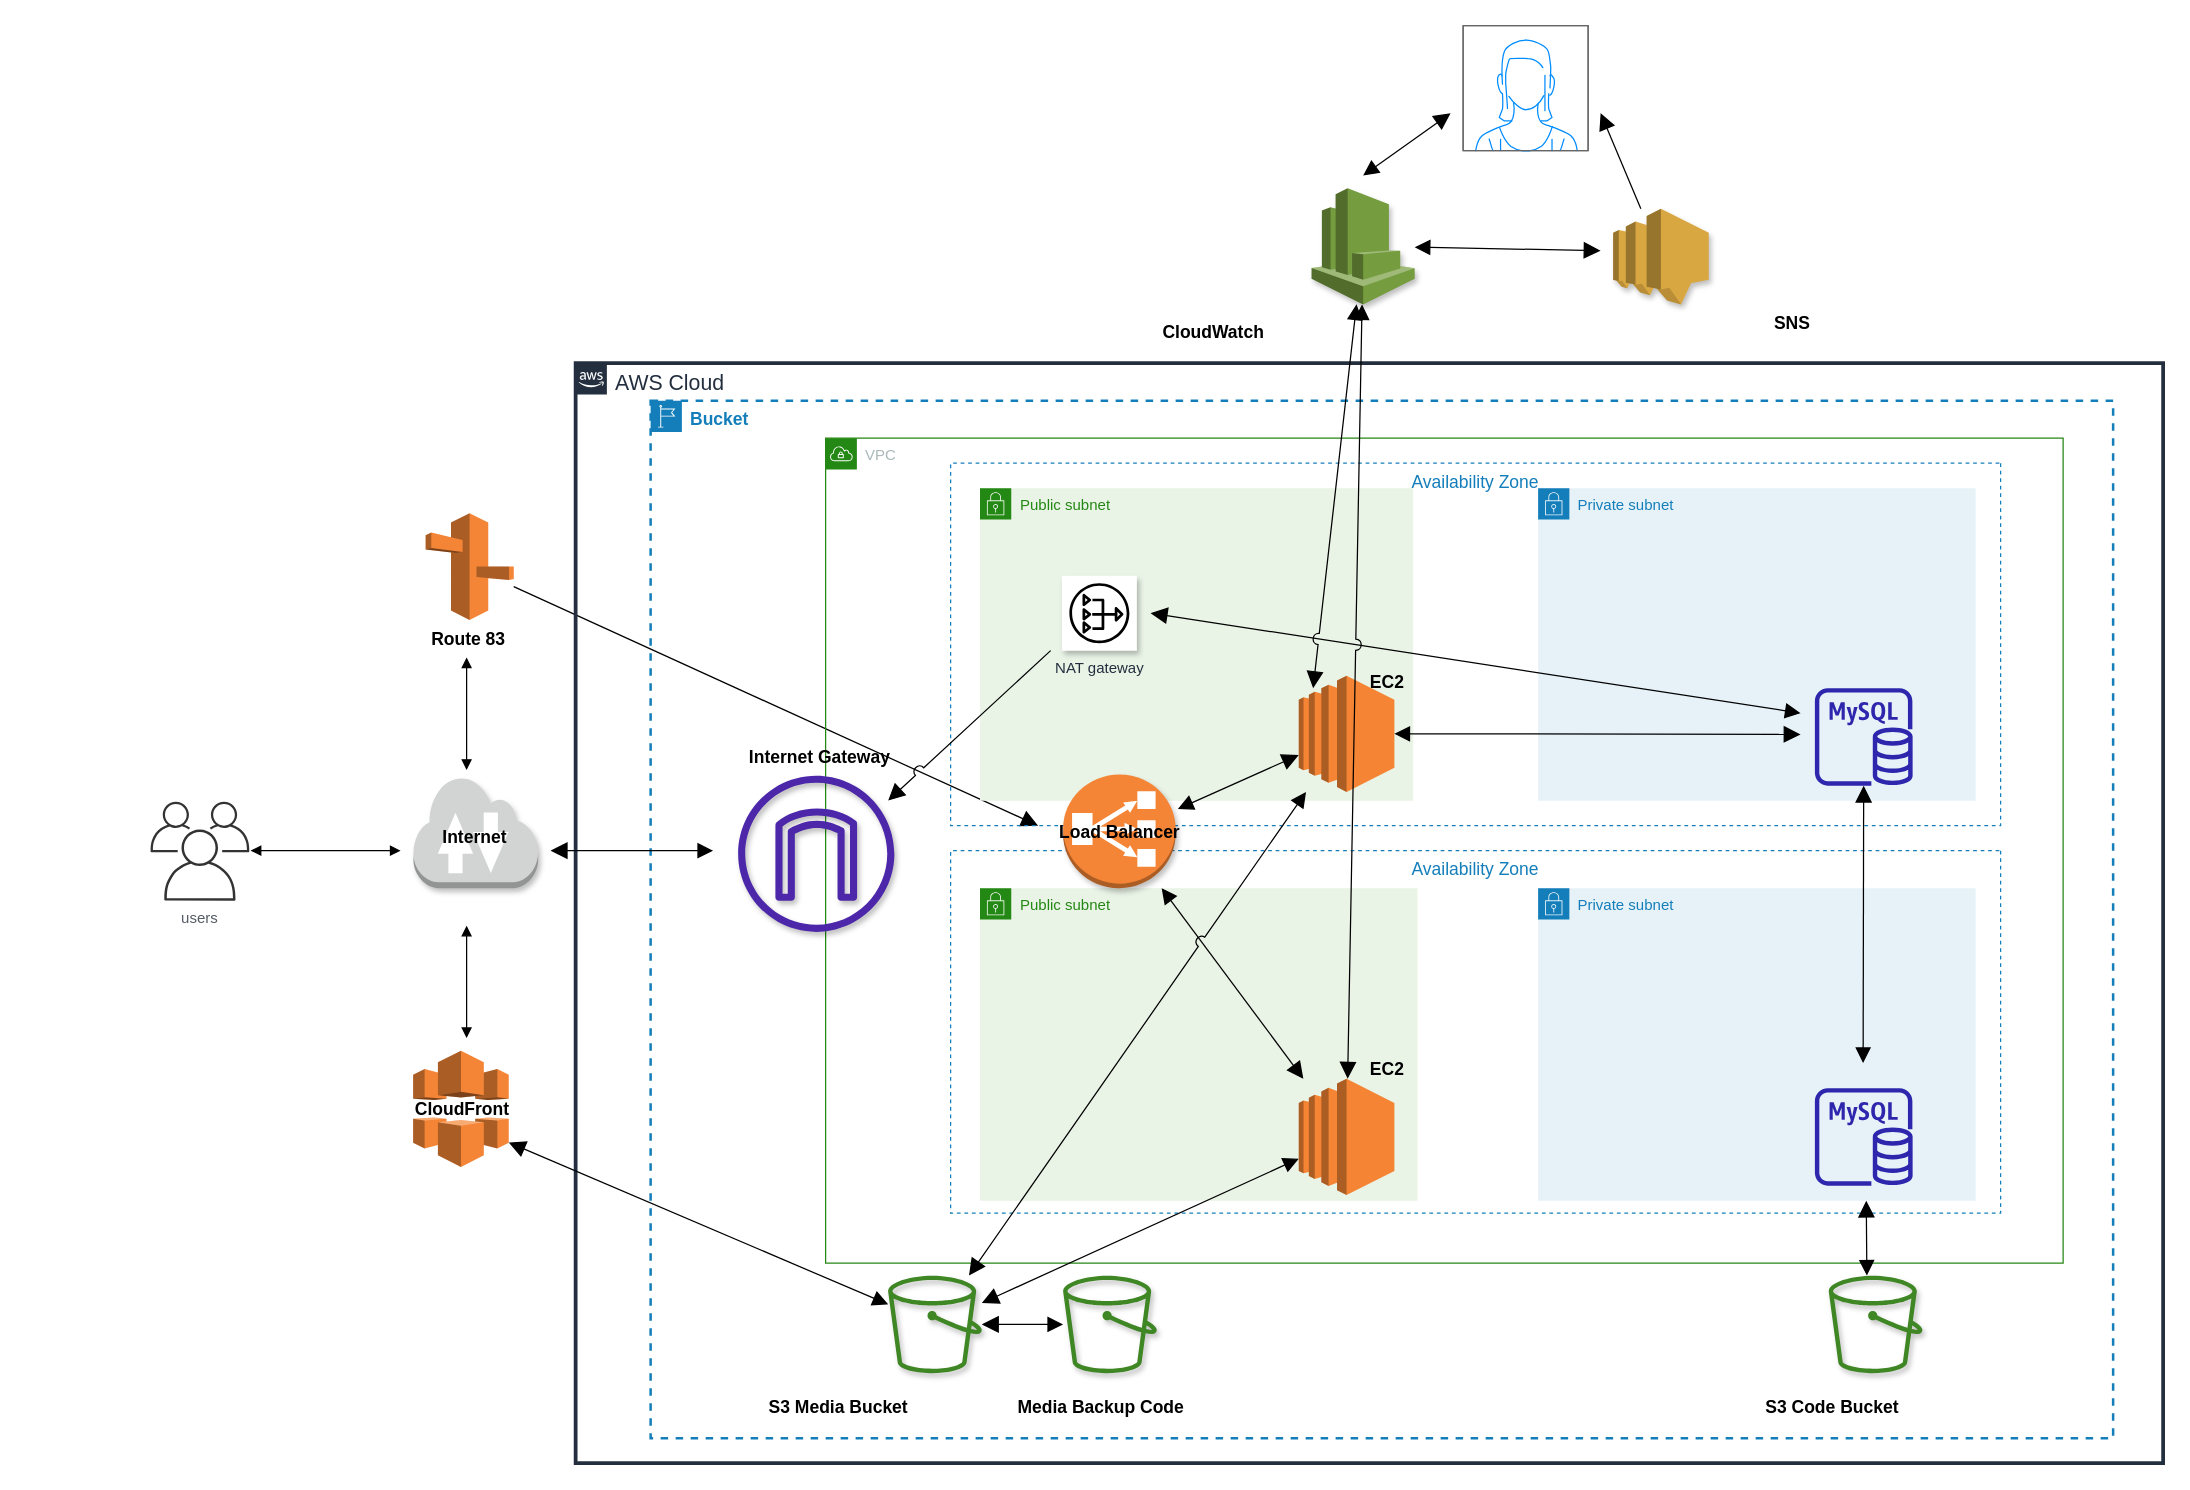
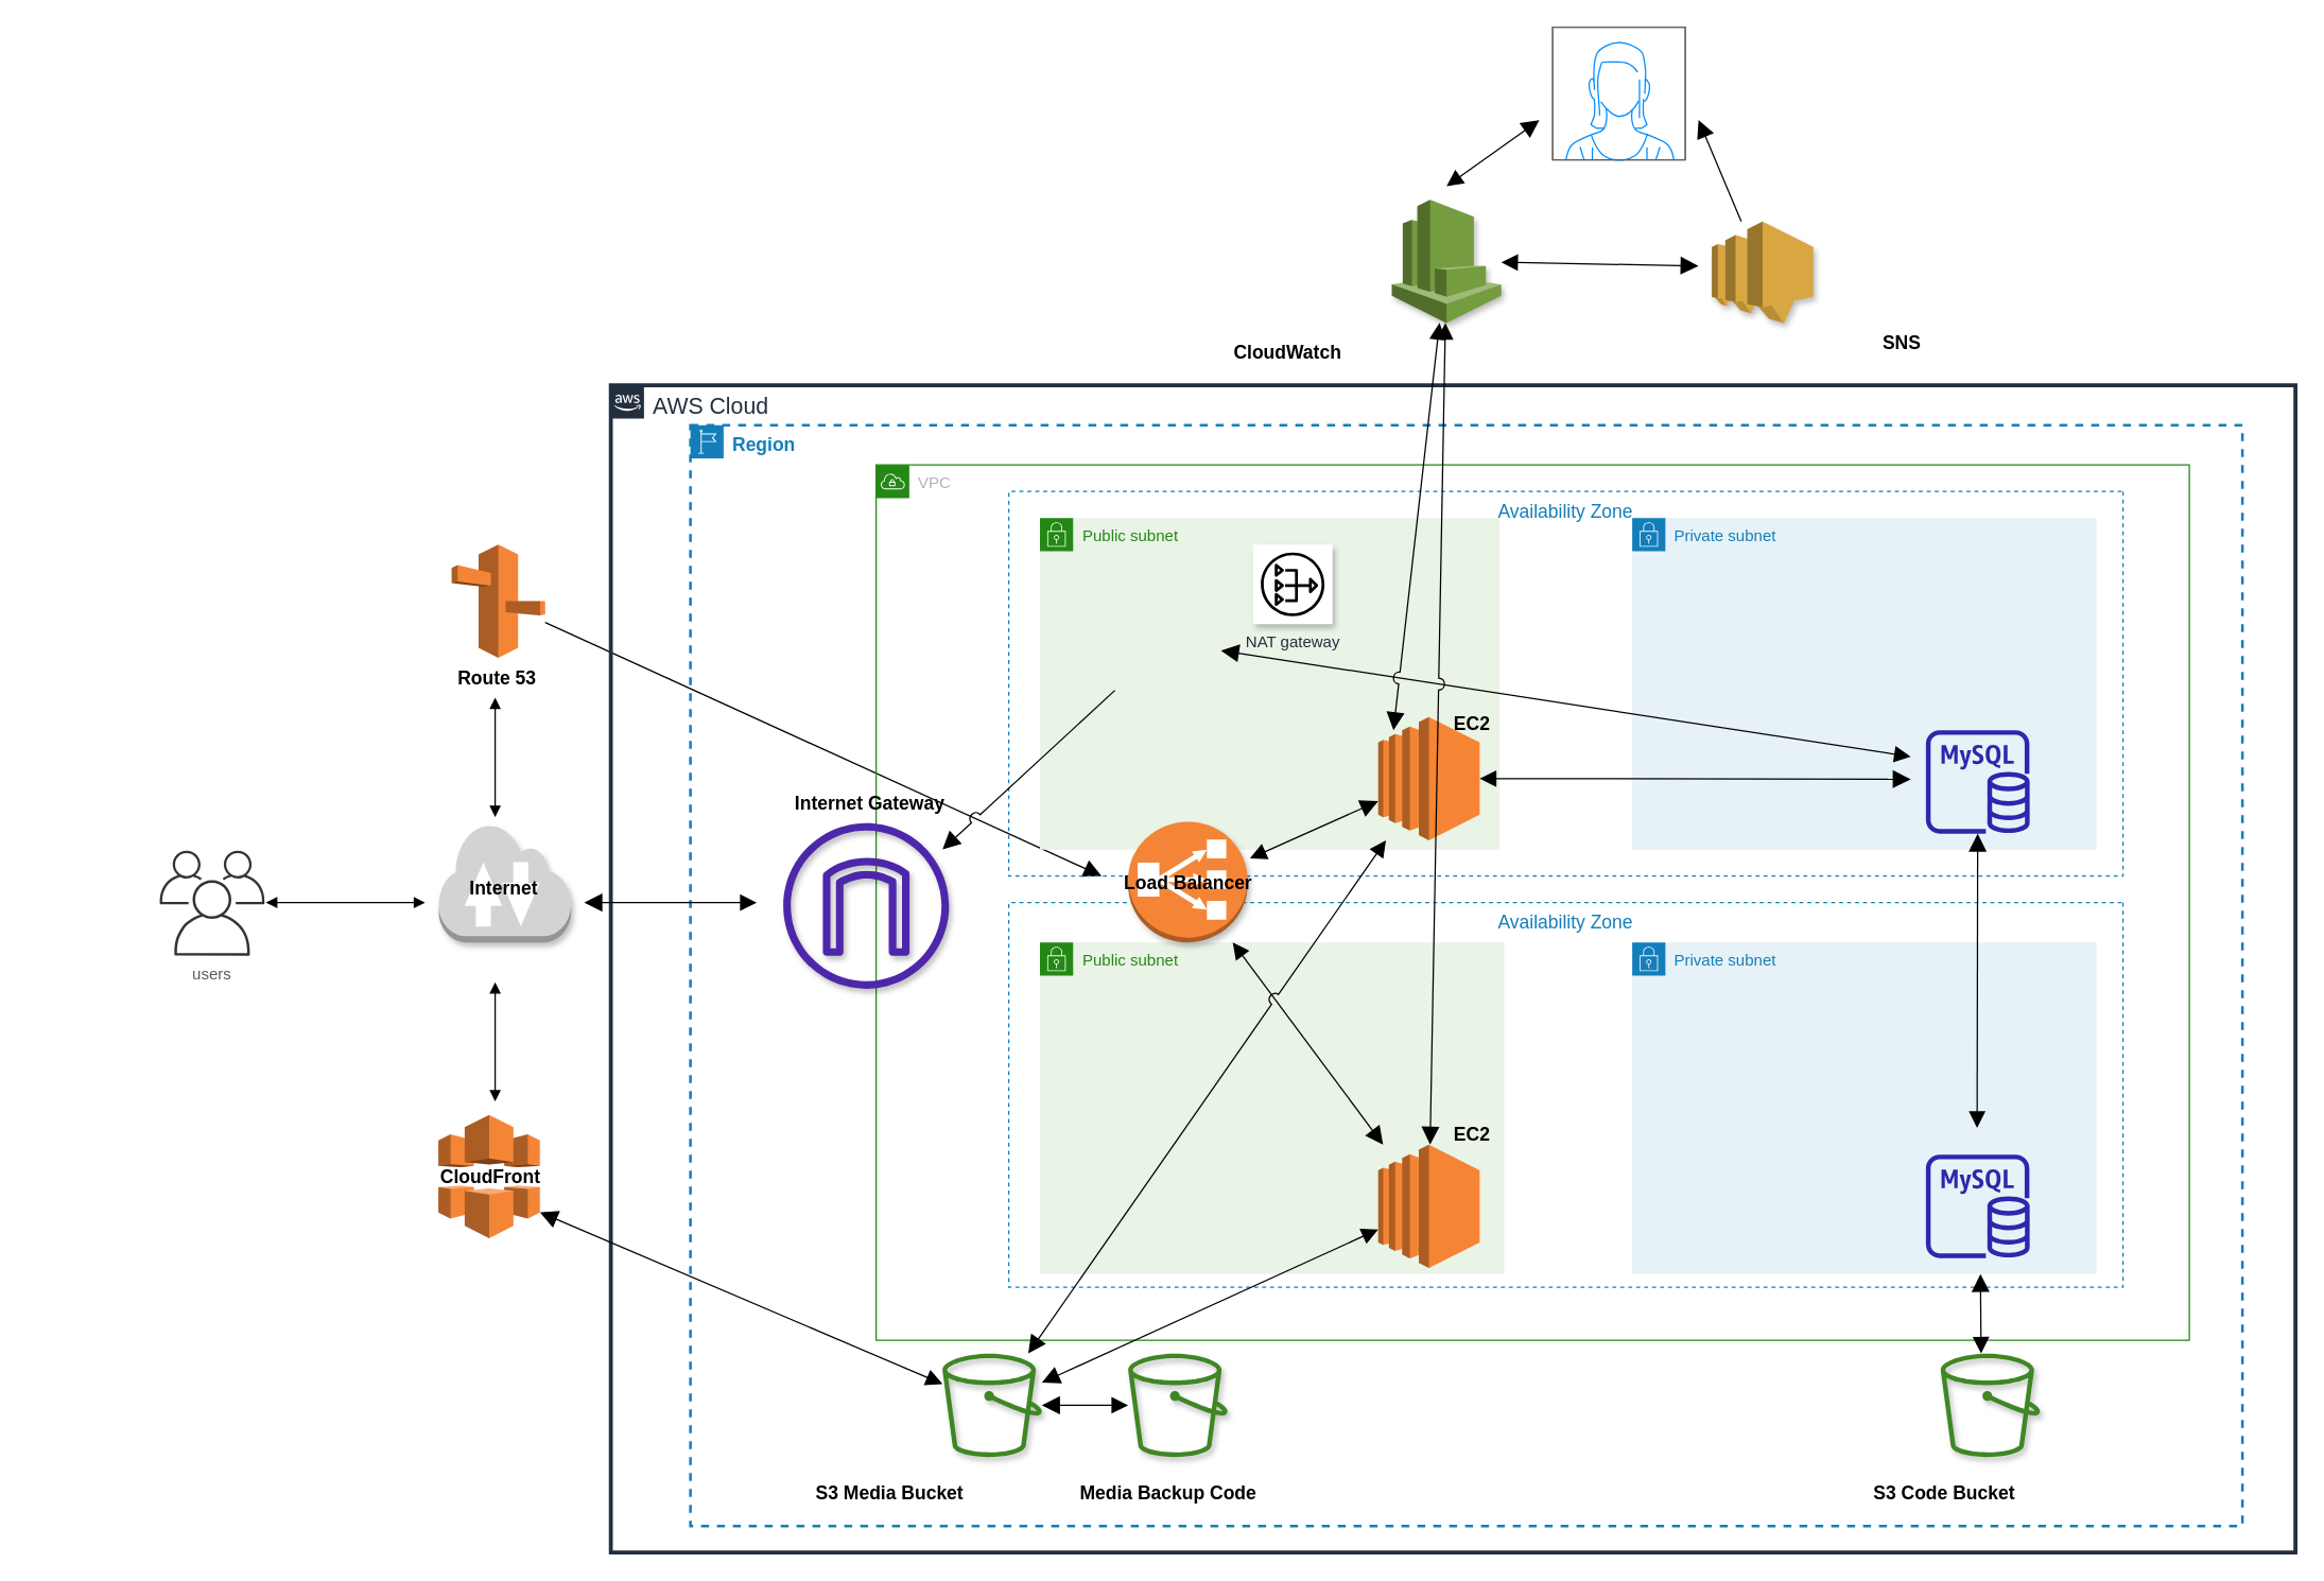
- <mxCell id="8" value="Bucket" style="points=[[0,0],[0.25,0],[0.5,0],[0.75,0],[1,0],[1,0.25],[1,0.5],[1,0.75],[1,1],[0.75,1],[0.5,1],[0.25,1],[0,1],[0,0.75],[0,0.5],[0,0.25]];outlineConnect=0;gradientColor=none;html=1;whiteSpace=wrap;fontSize=14;fontStyle=1;container=1;pointerEvents=0;collapsible=0;recursiveResize=0;shape=mxgraph.aws4.group;grIcon=mxgraph.aws4.group_region;strokeColor=#147EBA;fillColor=none;verticalAlign=top;align=left;spacingLeft=30;fontColor=#147EBA;dashed=1;strokeWidth=2;" parent="7" vertex="1"><mxGeometry x="60" y="30" width="1170" height="830" as="geometry" /></mxCell>
+ <mxCell id="8" value="Region" style="points=[[0,0],[0.25,0],[0.5,0],[0.75,0],[1,0],[1,0.25],[1,0.5],[1,0.75],[1,1],[0.75,1],[0.5,1],[0.25,1],[0,1],[0,0.75],[0,0.5],[0,0.25]];outlineConnect=0;gradientColor=none;html=1;whiteSpace=wrap;fontSize=14;fontStyle=1;container=1;pointerEvents=0;collapsible=0;recursiveResize=0;shape=mxgraph.aws4.group;grIcon=mxgraph.aws4.group_region;strokeColor=#147EBA;fillColor=none;verticalAlign=top;align=left;spacingLeft=30;fontColor=#147EBA;dashed=1;strokeWidth=2;" parent="7" vertex="1"><mxGeometry x="60" y="30" width="1170" height="830" as="geometry" /></mxCell>
- <mxCell id="15" value="NAT gateway" style="sketch=0;outlineConnect=0;fontColor=#232F3E;gradientColor=#ffffff;strokeColor=none;fillColor=#ffffff;dashed=0;verticalLabelPosition=bottom;verticalAlign=top;align=center;html=1;fontSize=12;fontStyle=0;aspect=fixed;shape=mxgraph.aws4.resourceIcon;resIcon=mxgraph.aws4.nat_gateway;shadow=1;gradientDirection=south;" parent="14" vertex="1"><mxGeometry x="65.5" y="70" width="60" height="60" as="geometry" /></mxCell>
+ <mxCell id="15" value="NAT gateway" style="sketch=0;outlineConnect=0;fontColor=#232F3E;gradientColor=#ffffff;strokeColor=none;fillColor=#ffffff;dashed=0;verticalLabelPosition=bottom;verticalAlign=top;align=center;html=1;fontSize=12;fontStyle=0;aspect=fixed;shape=mxgraph.aws4.resourceIcon;resIcon=mxgraph.aws4.nat_gateway;shadow=1;gradientDirection=south;" parent="14" vertex="1"><mxGeometry x="160.5" y="20" width="60" height="60" as="geometry" /></mxCell>
- <mxCell id="45" value="&lt;b&gt;Route 83&lt;/b&gt;" style="text;html=1;resizable=0;autosize=1;align=center;verticalAlign=middle;points=[];fillColor=none;strokeColor=none;rounded=0;shadow=1;fontSize=14;" parent="1" vertex="1"><mxGeometry x="333.5" y="495.5" width="80" height="30" as="geometry" /></mxCell>
+ <mxCell id="45" value="&lt;b&gt;Route 53&lt;/b&gt;" style="text;html=1;resizable=0;autosize=1;align=center;verticalAlign=middle;points=[];fillColor=none;strokeColor=none;rounded=0;shadow=1;fontSize=14;" parent="1" vertex="1"><mxGeometry x="333.5" y="495.5" width="80" height="30" as="geometry" /></mxCell>
